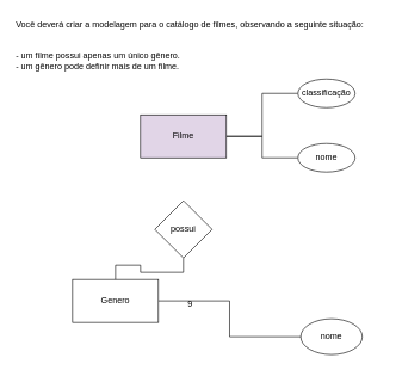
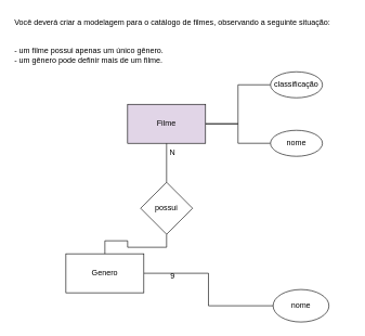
+ <mxCell id="15" value="N" style="text;html=1;align=center;verticalAlign=middle;resizable=0;points=[];autosize=1;strokeColor=none;fillColor=none;" vertex="1" parent="1"><mxGeometry x="250" y="220" width="30" height="30" as="geometry" /></mxCell>
+ <mxCell id="5" style="edgeStyle=orthogonalEdgeStyle;rounded=0;orthogonalLoop=1;jettySize=auto;html=1;entryX=0.5;entryY=0;entryDx=0;entryDy=0;endArrow=none;endFill=0;" edge="1" parent="1" source="6" target="10"><mxGeometry relative="1" as="geometry" /></mxCell>
